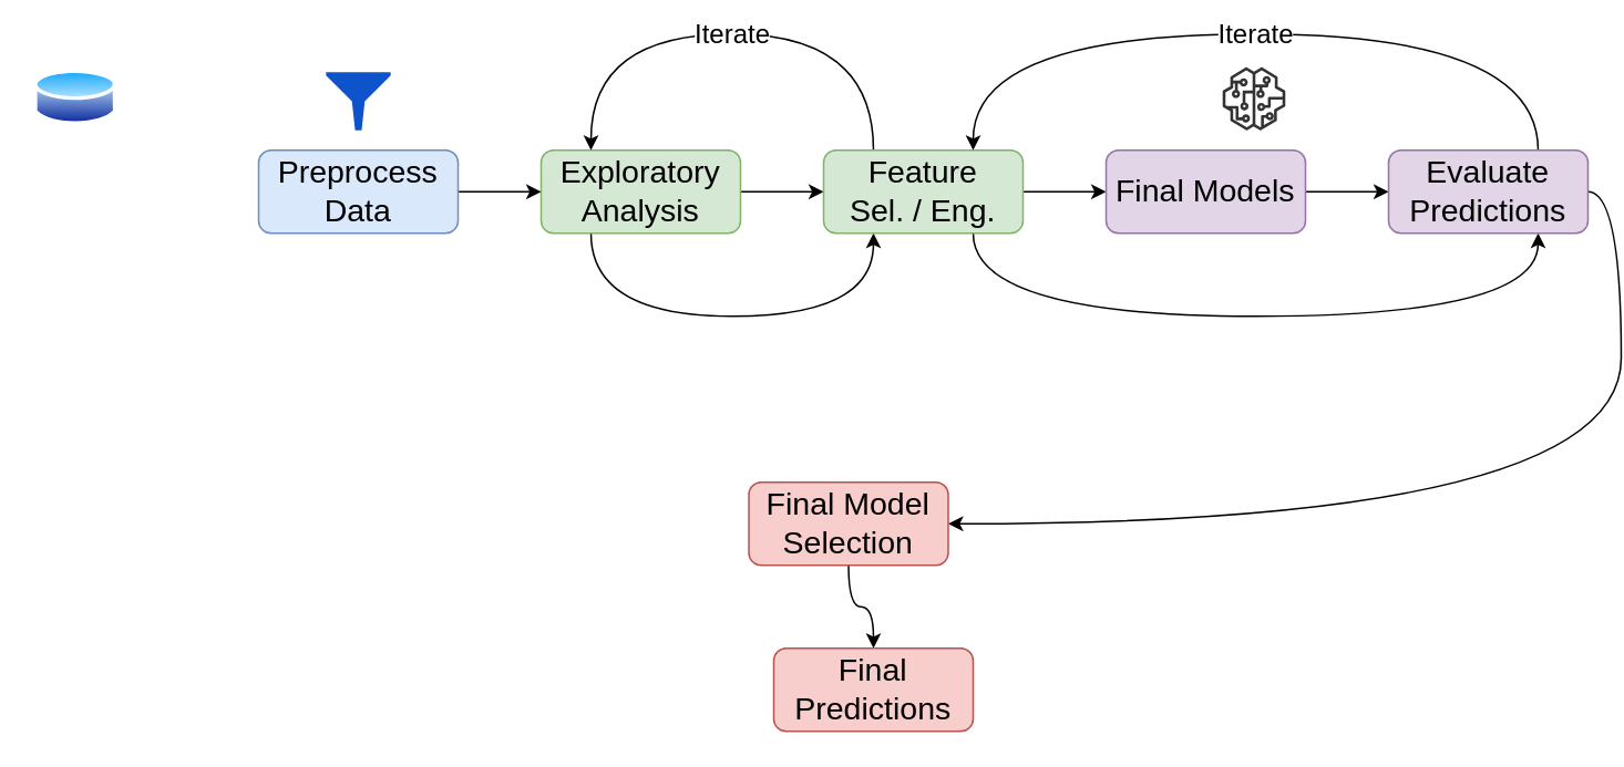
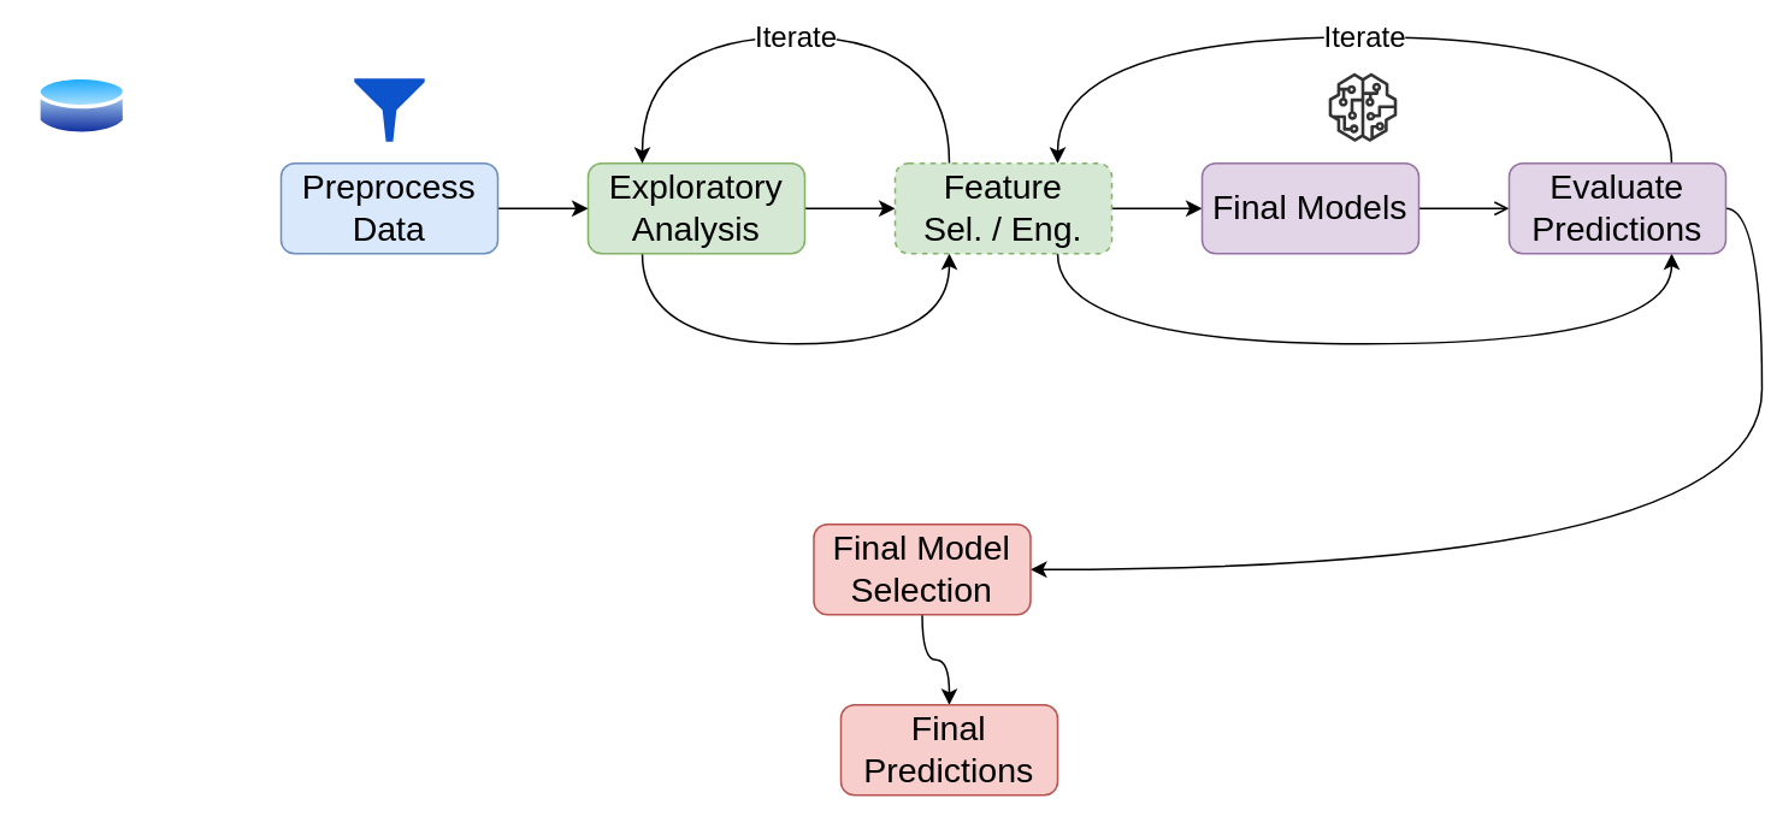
- <mxCell id="8" value="Feature &lt;br&gt;Sel. / Eng." style="rounded=1;whiteSpace=wrap;html=1;fillColor=#d5e8d4;strokeColor=#82b366;fontSize=19;" vertex="1" parent="1"><mxGeometry x="495" y="90" width="120" height="50" as="geometry" /></mxCell>
+ <mxCell id="8" value="Feature &lt;br&gt;Sel. / Eng." style="rounded=1;whiteSpace=wrap;html=1;fillColor=#d5e8d4;strokeColor=#82b366;fontSize=19;dashed=1;" vertex="1" parent="1"><mxGeometry x="495" y="90" width="120" height="50" as="geometry" /></mxCell>
- <mxCell id="9" value="" style="edgeStyle=orthogonalEdgeStyle;curved=1;orthogonalLoop=1;jettySize=auto;html=1;" edge="1" parent="1" source="10" target="13"><mxGeometry relative="1" as="geometry" /></mxCell>
+ <mxCell id="9" value="" style="edgeStyle=orthogonalEdgeStyle;curved=1;orthogonalLoop=1;jettySize=auto;html=1;endArrow=open;" edge="1" parent="1" source="10" target="13"><mxGeometry relative="1" as="geometry" /></mxCell>
